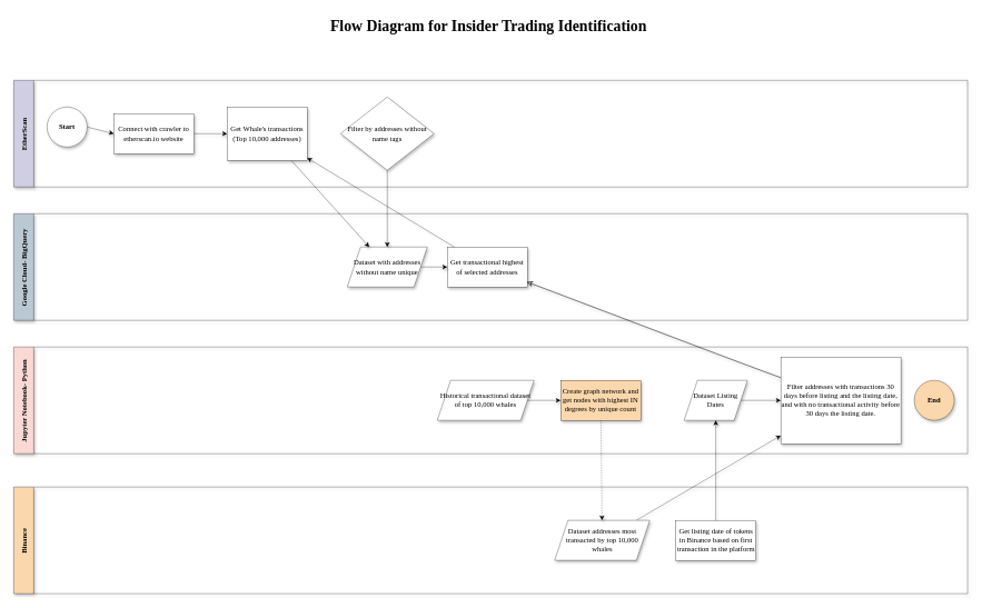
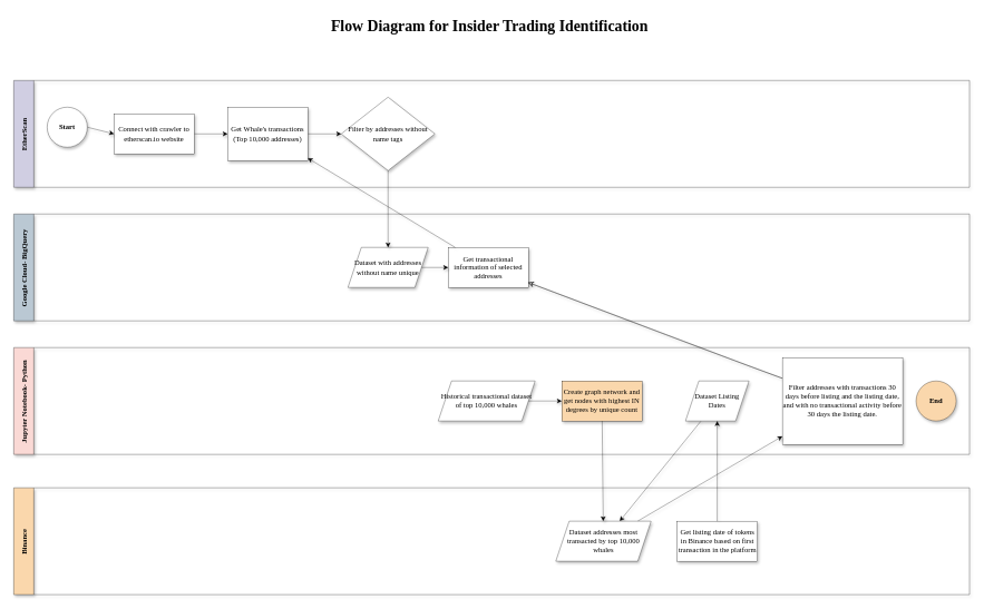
- <mxCell id="9" value="" style="edgeStyle=none;html=1;fontSize=11;fontFamily=Times New Roman;strokeWidth=0.5;strokeColor=#000000;sketch=0;shadow=1;" parent="6" source="10" target="5" edge="1"><mxGeometry relative="1" as="geometry" /></mxCell>
+ <mxCell id="9" value="" style="edgeStyle=none;html=1;fontSize=11;fontFamily=Times New Roman;strokeWidth=0.5;strokeColor=#000000;sketch=0;shadow=1;" parent="6" source="10" target="13" edge="1"><mxGeometry relative="1" as="geometry" /></mxCell>
- <mxCell id="3" value="Get transactional highest of selected addresses" style="rounded=0;whiteSpace=wrap;html=1;fontSize=11;fontFamily=Times New Roman;strokeWidth=0.5;strokeColor=#000000;sketch=0;shadow=1;" parent="2" vertex="1"><mxGeometry x="650" y="50" width="120" height="60" as="geometry" /></mxCell>
+ <mxCell id="3" value="Get transactional information of selected addresses" style="rounded=0;whiteSpace=wrap;html=1;fontSize=11;fontFamily=Times New Roman;strokeWidth=0.5;strokeColor=#000000;sketch=0;shadow=1;" parent="2" vertex="1"><mxGeometry x="650" y="50" width="120" height="60" as="geometry" /></mxCell>
- <mxCell id="21" value="" style="edgeStyle=none;html=1;fontSize=11;fontFamily=Times New Roman;strokeWidth=0.5;strokeColor=#000000;sketch=0;shadow=1;" parent="15" source="22" target="24" edge="1"><mxGeometry relative="1" as="geometry" /></mxCell>
+ <mxCell id="21" value="" style="edgeStyle=none;html=1;fontSize=11;fontFamily=Times New Roman;strokeWidth=0.5;strokeColor=#000000;sketch=0;shadow=1;" parent="15" source="22" target="31" edge="1"><mxGeometry relative="1" as="geometry" /></mxCell>
- <mxCell id="33" value="" style="edgeStyle=none;html=1;fontSize=11;fontFamily=Times New Roman;strokeWidth=0.5;strokeColor=#000000;sketch=0;shadow=1;dashed=1;" parent="1" source="20" target="31" edge="1"><mxGeometry relative="1" as="geometry" /></mxCell>
+ <mxCell id="33" value="" style="edgeStyle=none;html=1;fontSize=11;fontFamily=Times New Roman;strokeWidth=0.5;strokeColor=#000000;sketch=0;shadow=1;" parent="1" source="20" target="31" edge="1"><mxGeometry relative="1" as="geometry" /></mxCell>
